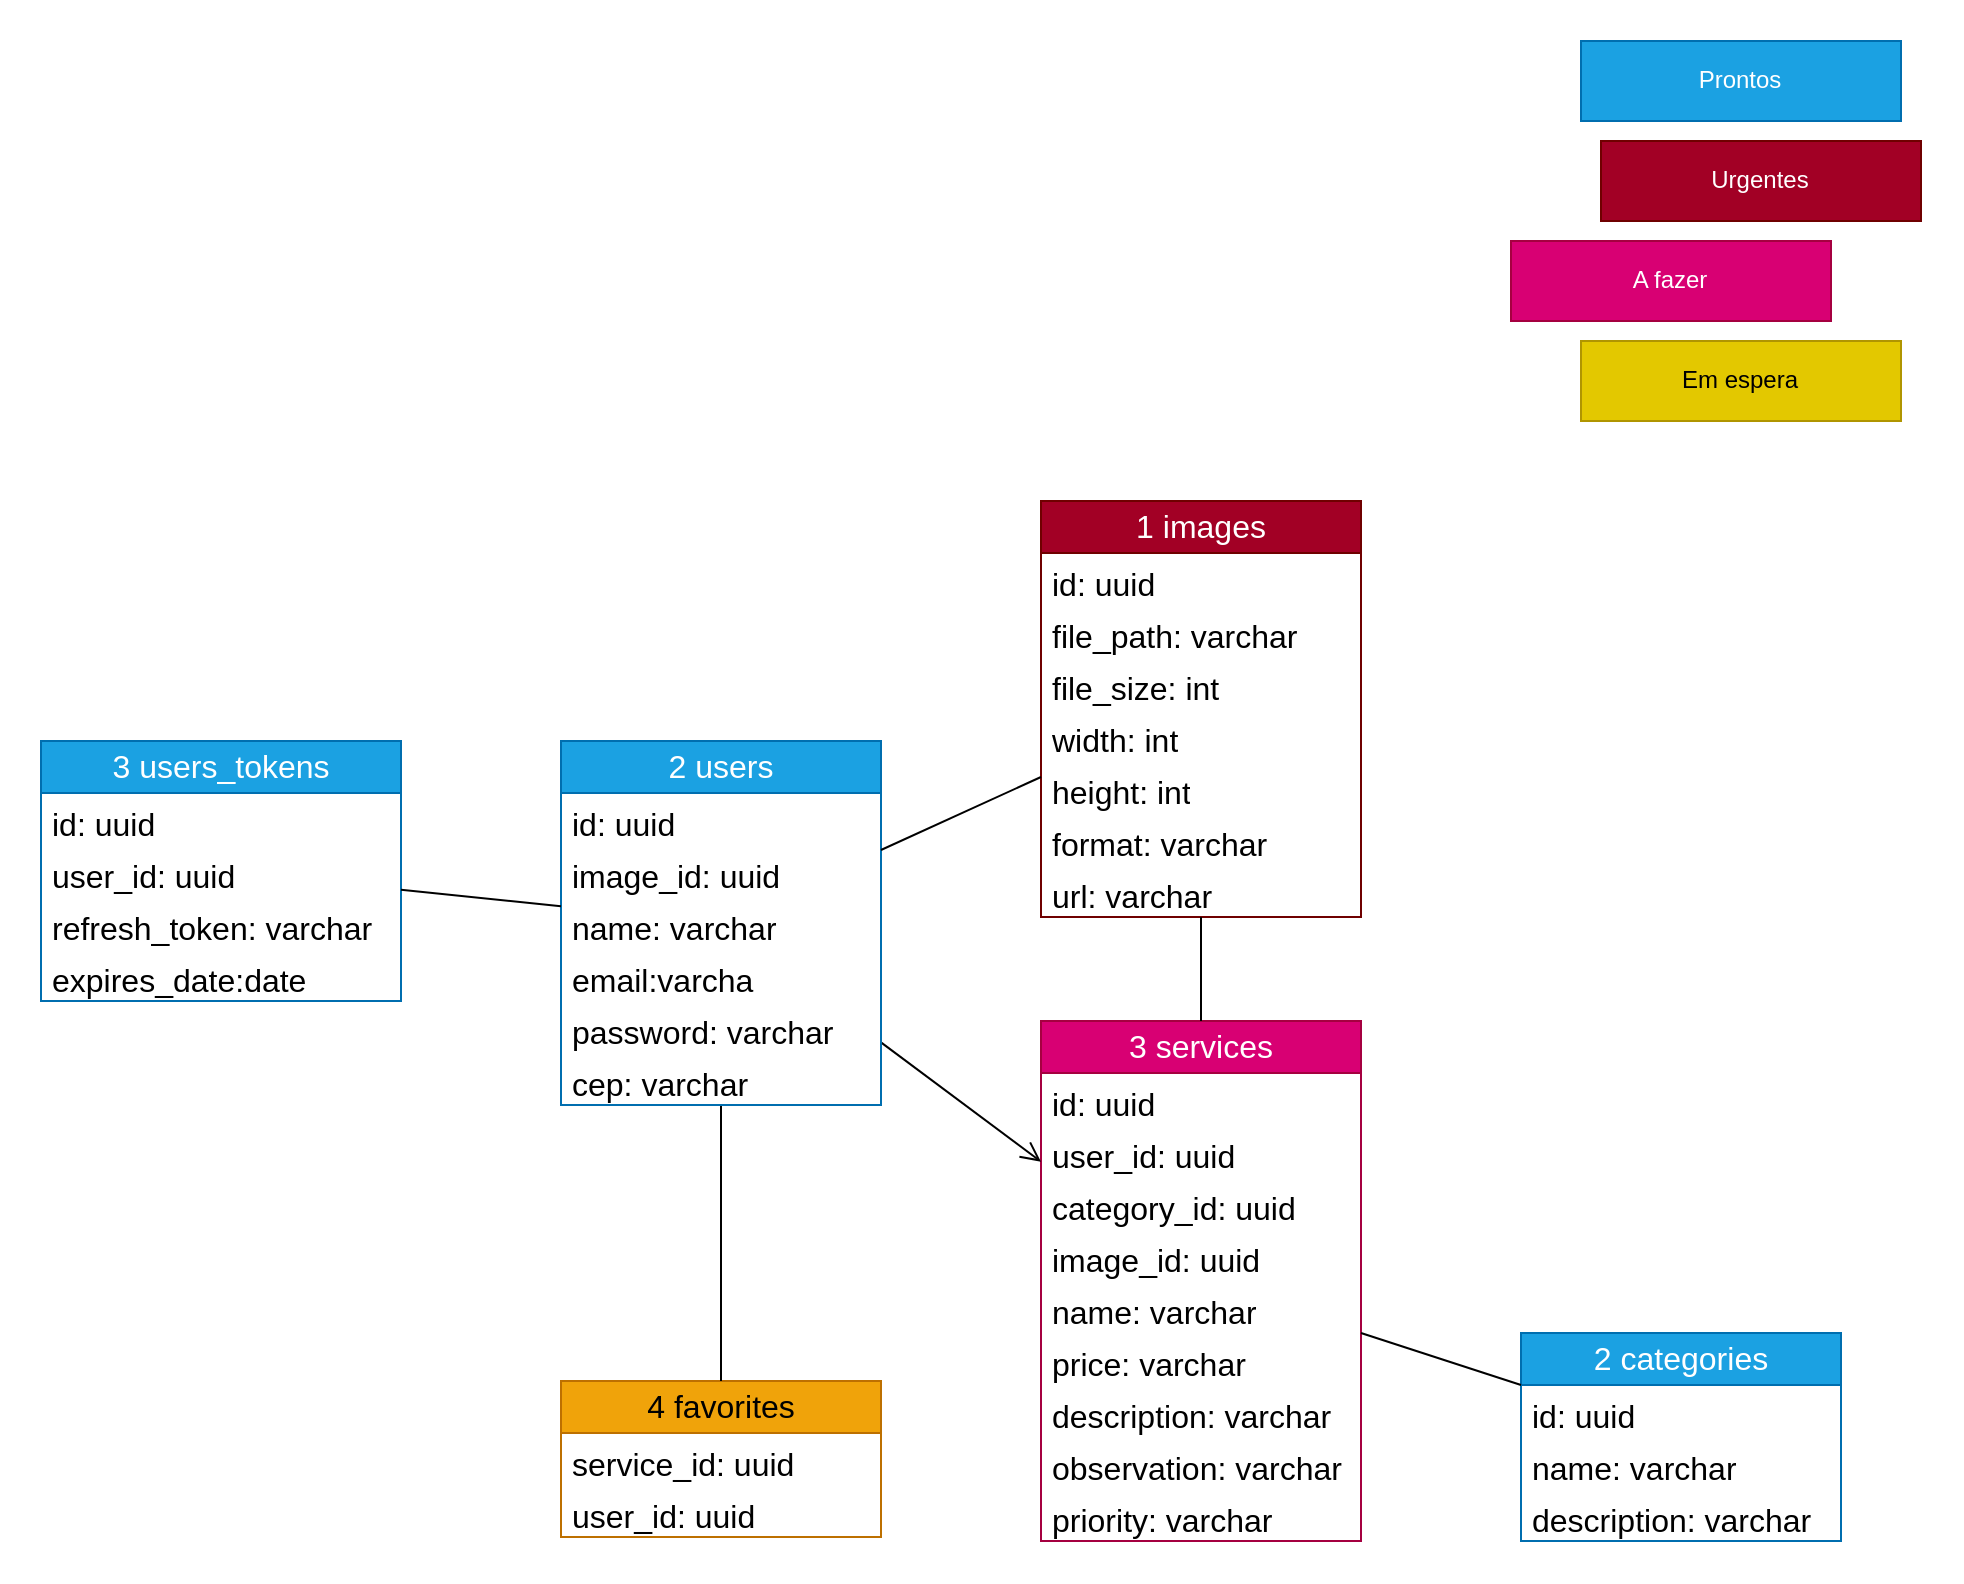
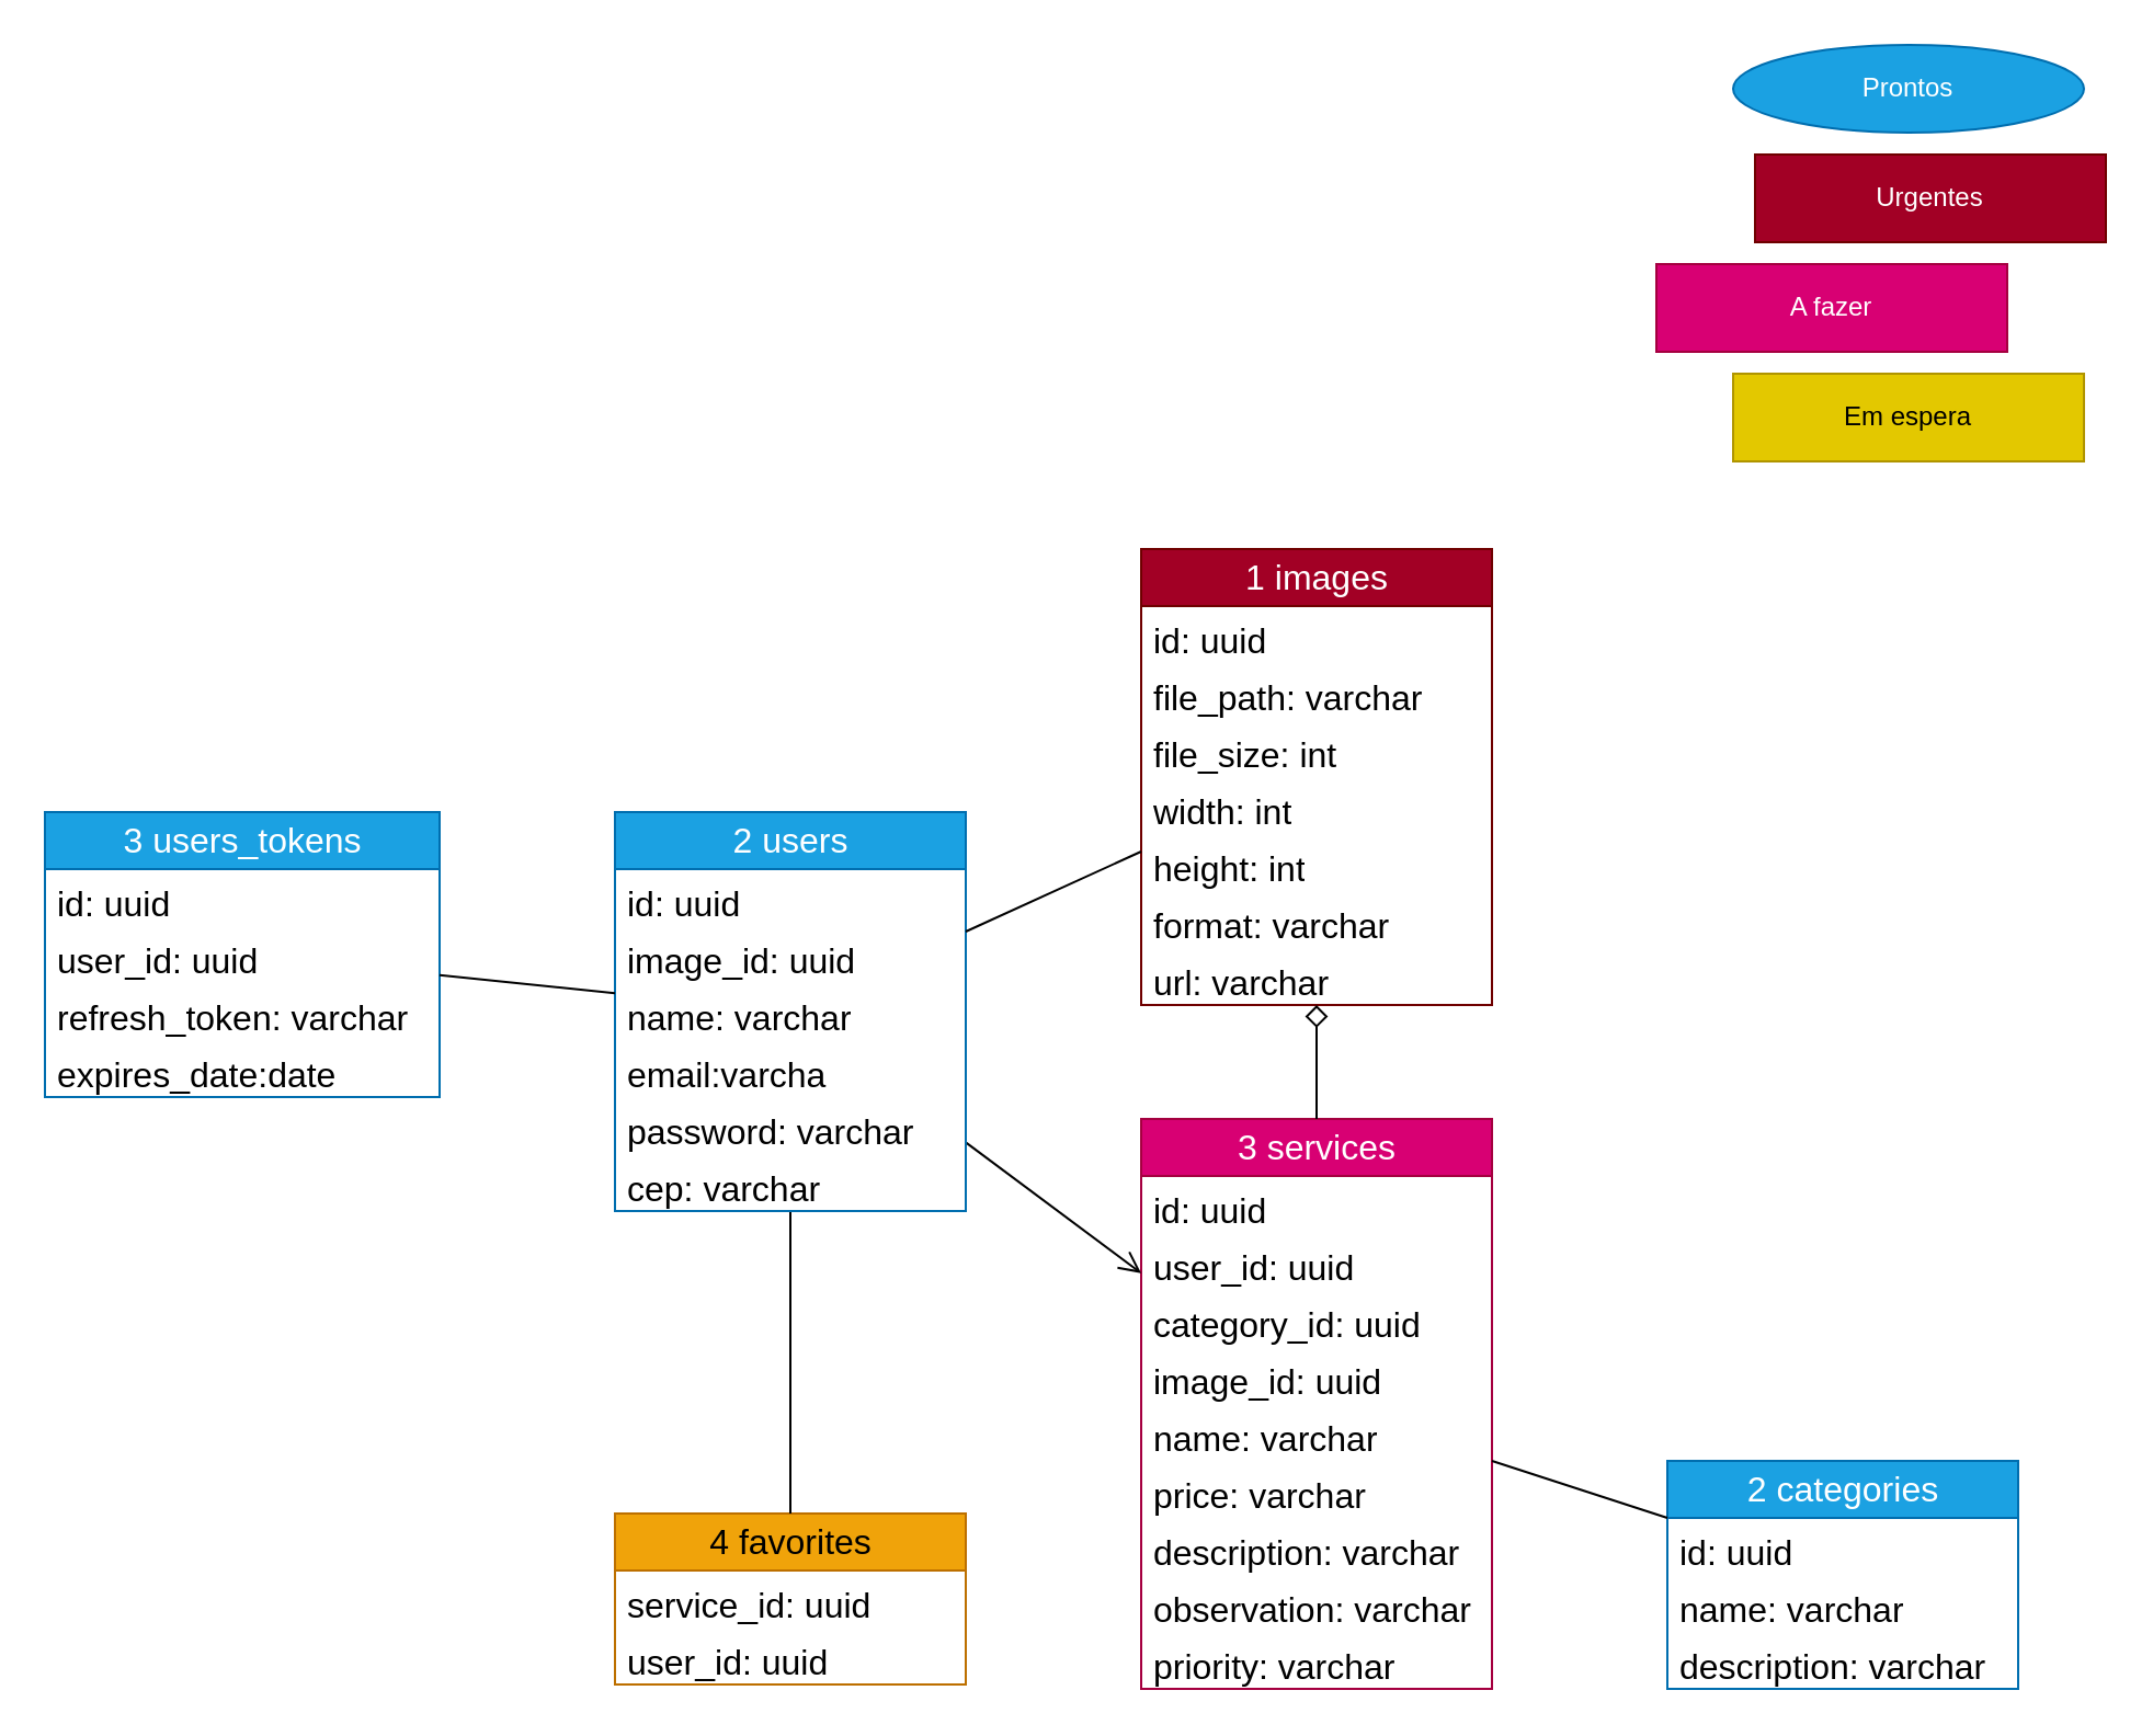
- <mxCell id="45" value="Prontos" style="rounded=0;whiteSpace=wrap;html=1;fillColor=#1ba1e2;strokeColor=#006EAF;fontColor=#ffffff;" parent="1" vertex="1"><mxGeometry x="790" y="20" width="160" height="40" as="geometry" /></mxCell>
+ <mxCell id="45" value="Prontos" style="ellipse;whiteSpace=wrap;html=1;fillColor=#1ba1e2;strokeColor=#006EAF;fontColor=#ffffff;" parent="1" vertex="1"><mxGeometry x="790" y="20" width="160" height="40" as="geometry" /></mxCell>
- <mxCell id="43" style="edgeStyle=none;curved=1;rounded=0;orthogonalLoop=1;jettySize=auto;html=1;fontSize=12;startSize=8;endSize=8;endArrow=none;endFill=0;" parent="1" source="5" target="35" edge="1"><mxGeometry relative="1" as="geometry"><mxPoint x="690" y="681" as="sourcePoint" /><mxPoint x="600" y="453" as="targetPoint" /></mxGeometry></mxCell>
+ <mxCell id="43" style="edgeStyle=none;curved=1;rounded=0;orthogonalLoop=1;jettySize=auto;html=1;fontSize=12;startSize=8;endSize=8;endArrow=diamond;endFill=0;" parent="1" source="5" target="35" edge="1"><mxGeometry relative="1" as="geometry"><mxPoint x="690" y="681" as="sourcePoint" /><mxPoint x="600" y="453" as="targetPoint" /></mxGeometry></mxCell>
